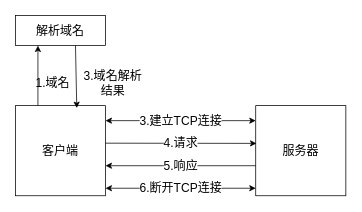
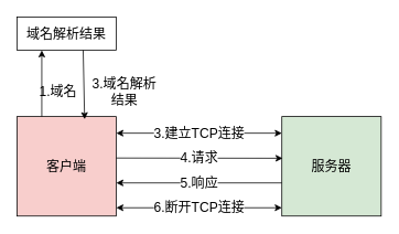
- <mxCell id="4" value="&lt;font style=&quot;font-size: 16px&quot;&gt;解析域名&lt;/font&gt;" style="rounded=0;whiteSpace=wrap;html=1;" vertex="1" parent="1"><mxGeometry x="20" y="20" width="120" height="40" as="geometry" /></mxCell>
+ <mxCell id="4" value="&lt;font style=&quot;font-size: 16px&quot;&gt;域名解析结果&lt;/font&gt;" style="rounded=0;whiteSpace=wrap;html=1;" vertex="1" parent="1"><mxGeometry x="20" y="20" width="120" height="40" as="geometry" /></mxCell>
- <mxCell id="2" value="&lt;font style=&quot;font-size: 16px&quot;&gt;客户端&lt;/font&gt;" style="rounded=0;whiteSpace=wrap;html=1;" vertex="1" parent="1"><mxGeometry x="20" y="140" width="120" height="120" as="geometry" /></mxCell>
+ <mxCell id="2" value="&lt;font style=&quot;font-size: 16px&quot;&gt;客户端&lt;/font&gt;" style="rounded=0;whiteSpace=wrap;html=1;fillColor=#f8cecc;" vertex="1" parent="1"><mxGeometry x="20" y="140" width="120" height="120" as="geometry" /></mxCell>
- <mxCell id="3" value="&lt;font style=&quot;font-size: 16px&quot;&gt;服务器&lt;/font&gt;" style="rounded=0;whiteSpace=wrap;html=1;" vertex="1" parent="1"><mxGeometry x="340" y="140" width="120" height="120" as="geometry" /></mxCell>
+ <mxCell id="3" value="&lt;font style=&quot;font-size: 16px&quot;&gt;服务器&lt;/font&gt;" style="rounded=0;whiteSpace=wrap;html=1;fillColor=#d5e8d4;" vertex="1" parent="1"><mxGeometry x="340" y="140" width="120" height="120" as="geometry" /></mxCell>
